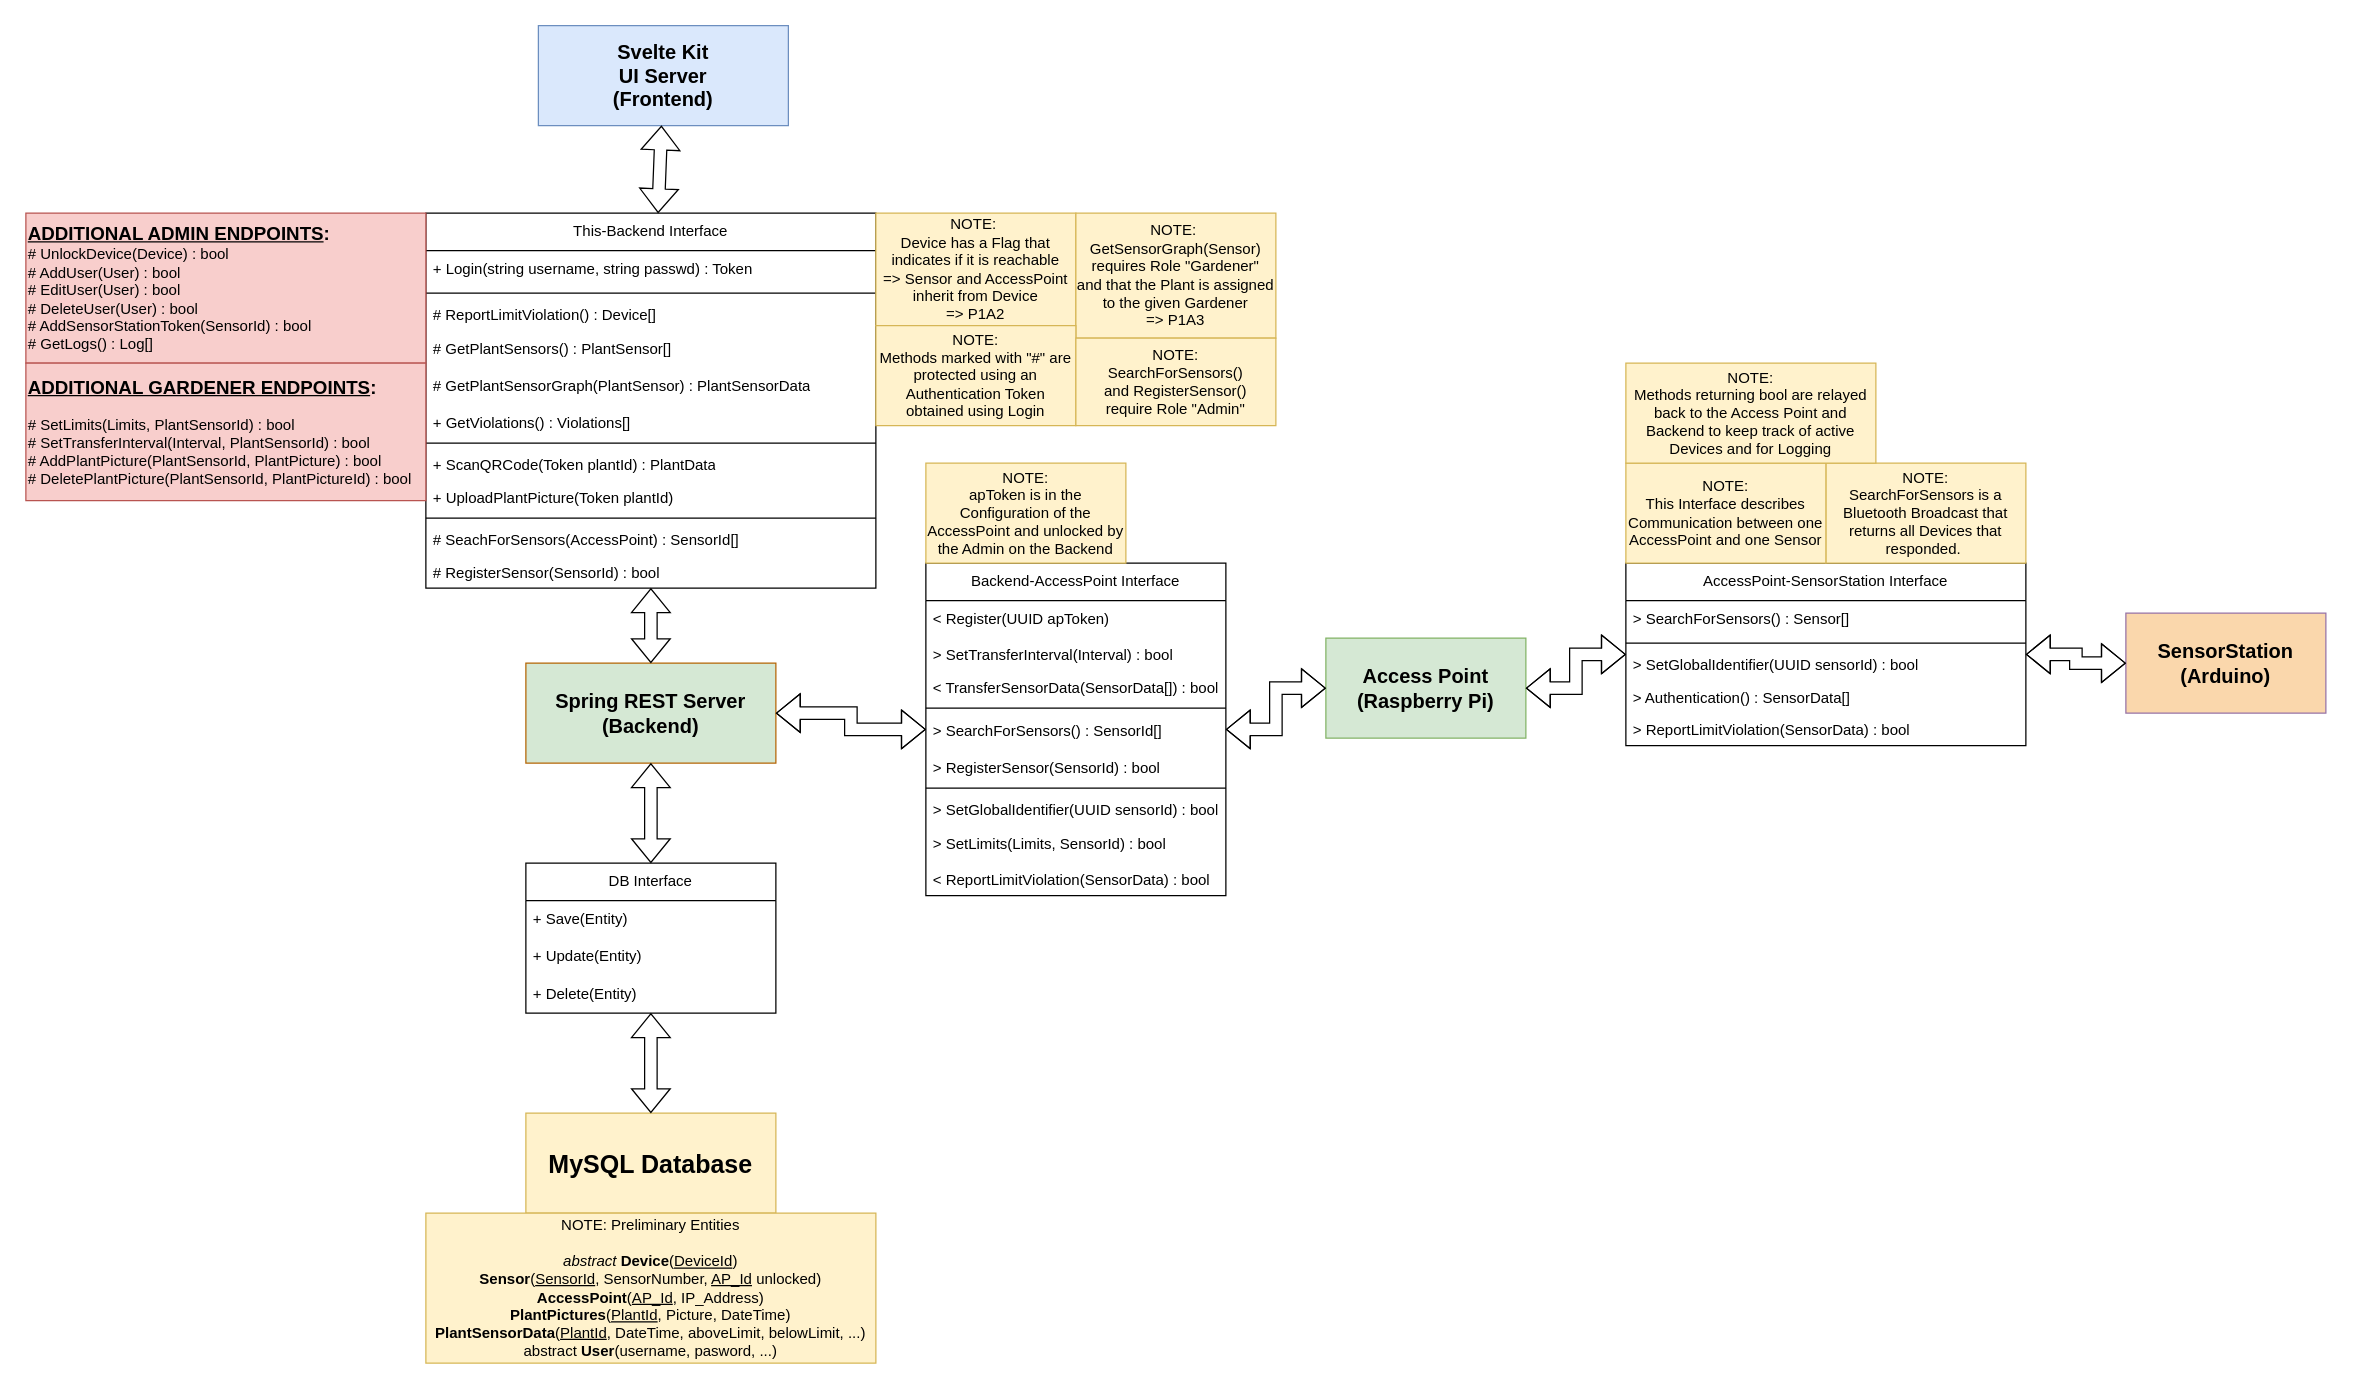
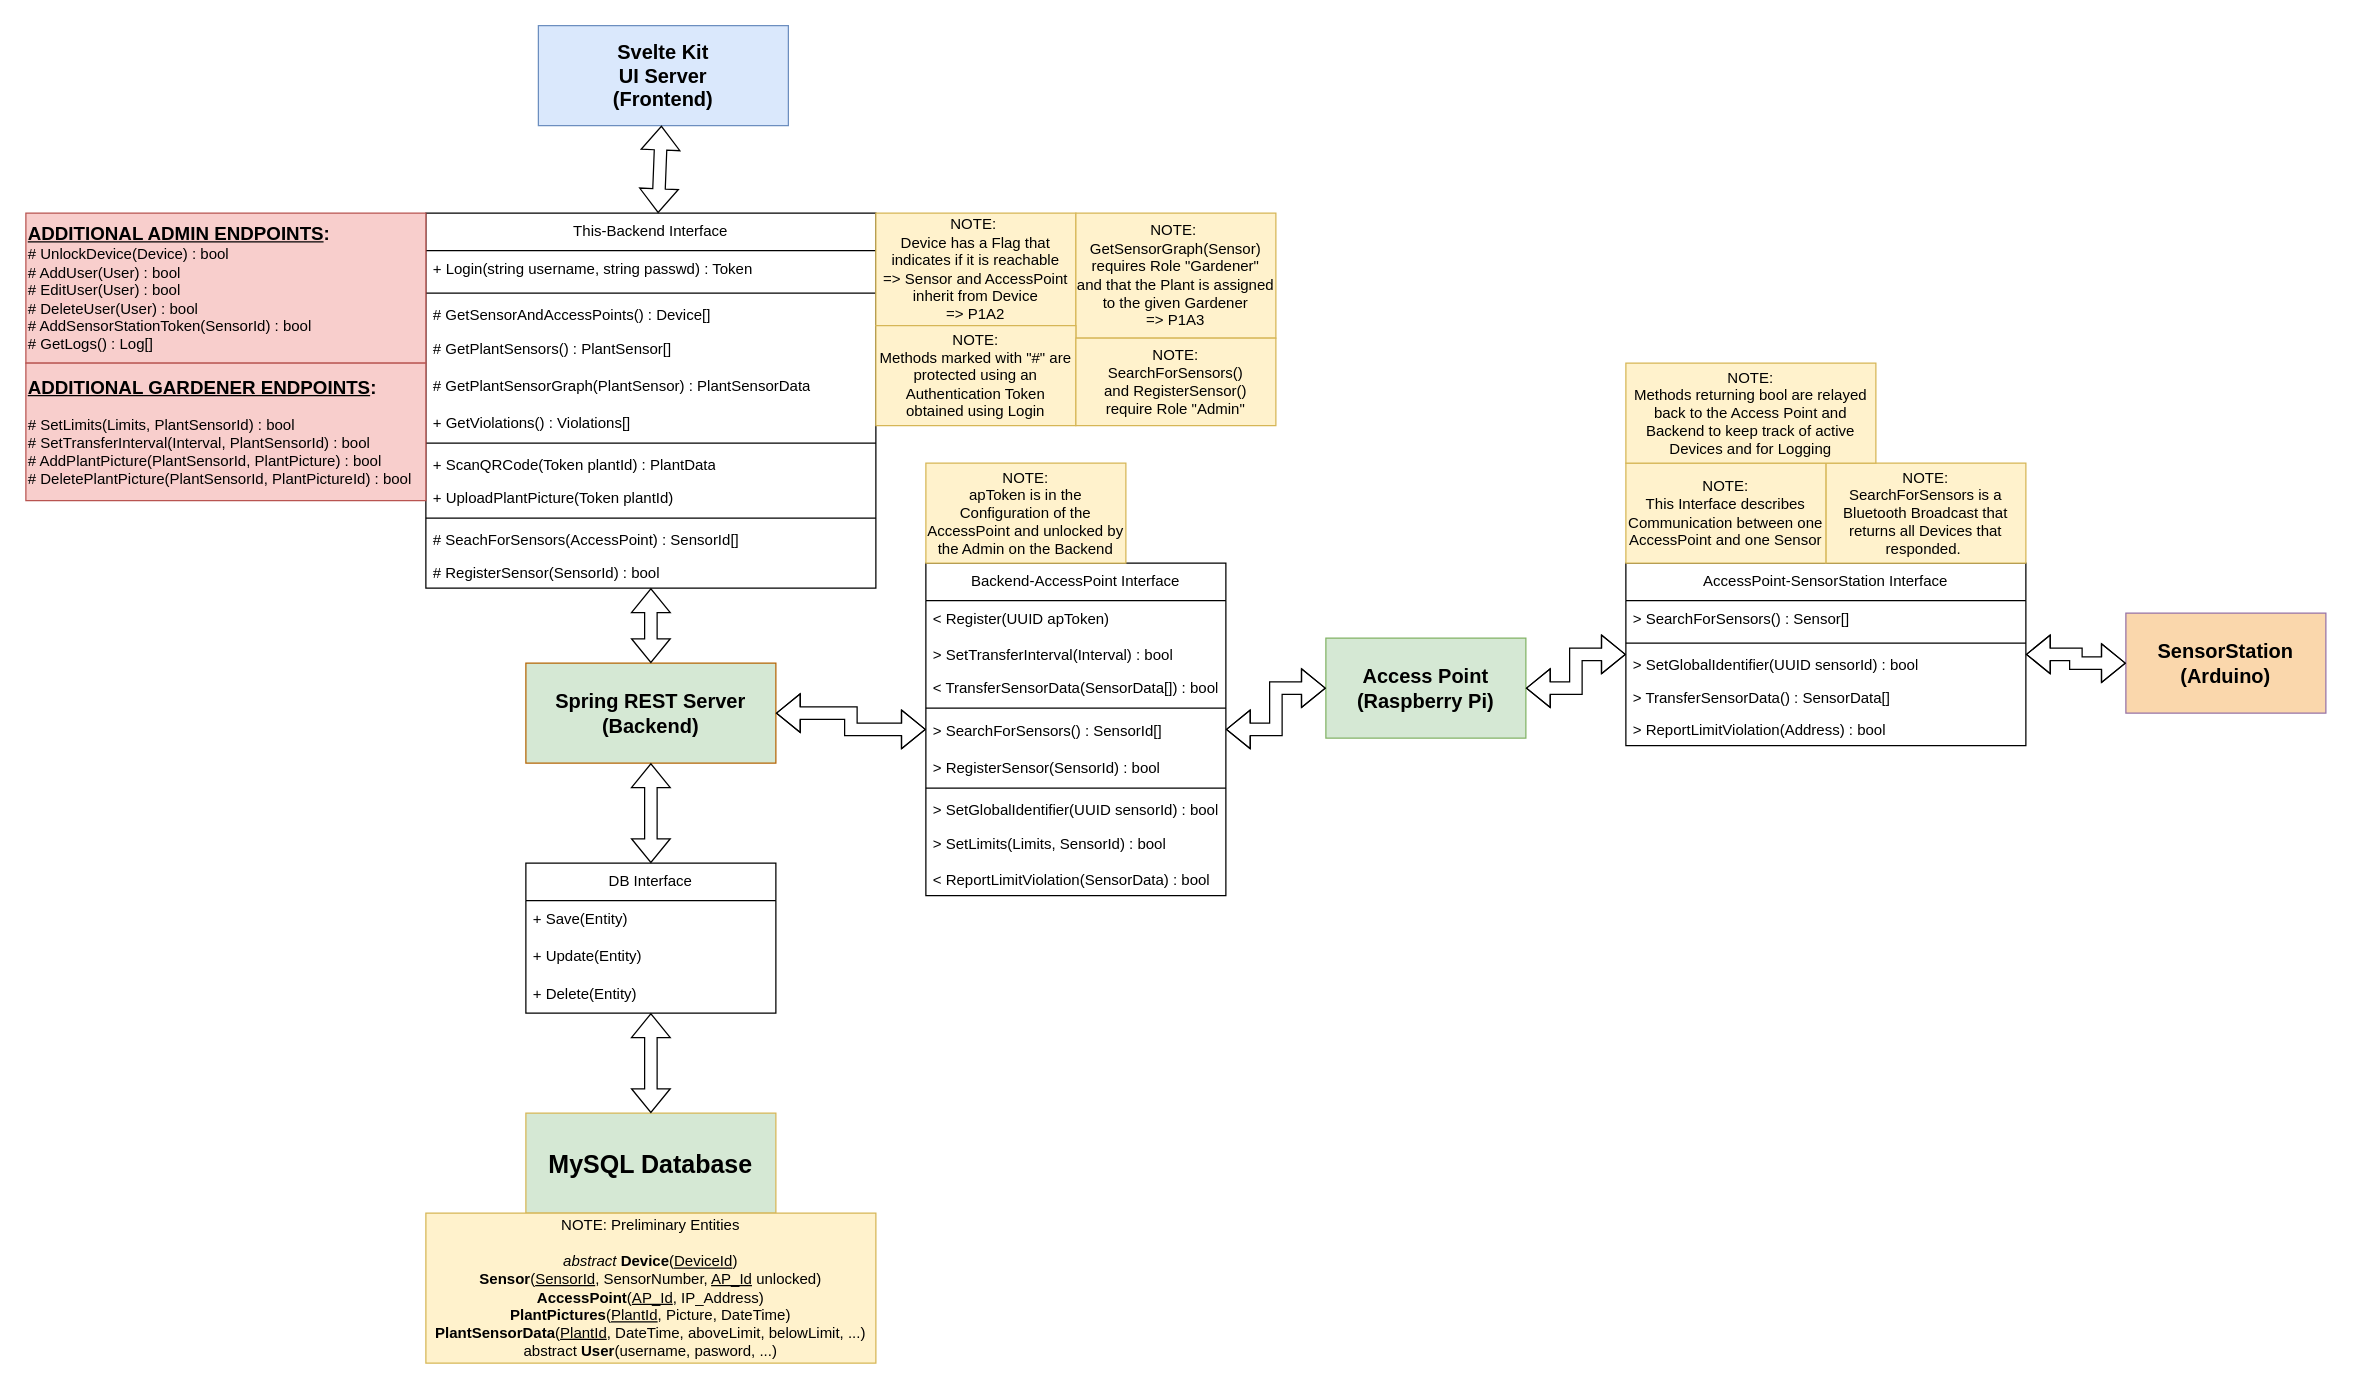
- <mxCell id="14" value="# ReportLimitViolation() : Device[]" style="text;strokeColor=none;fillColor=none;align=left;verticalAlign=top;spacingLeft=4;spacingRight=4;overflow=hidden;rotatable=0;points=[[0,0.5],[1,0.5]];portConstraint=eastwest;whiteSpace=wrap;html=1;" vertex="1" parent="11"><mxGeometry y="68" width="360" height="26" as="geometry" /></mxCell>
+ <mxCell id="14" value="# GetSensorAndAccessPoints() : Device[]" style="text;strokeColor=none;fillColor=none;align=left;verticalAlign=top;spacingLeft=4;spacingRight=4;overflow=hidden;rotatable=0;points=[[0,0.5],[1,0.5]];portConstraint=eastwest;whiteSpace=wrap;html=1;" vertex="1" parent="11"><mxGeometry y="68" width="360" height="26" as="geometry" /></mxCell>
- <mxCell id="53" value="&amp;gt; Authentication() : SensorData[]" style="text;strokeColor=none;fillColor=none;align=left;verticalAlign=top;spacingLeft=4;spacingRight=4;overflow=hidden;rotatable=0;points=[[0,0.5],[1,0.5]];portConstraint=eastwest;whiteSpace=wrap;html=1;" vertex="1" parent="49"><mxGeometry y="94" width="320" height="26" as="geometry" /></mxCell>
+ <mxCell id="53" value="&amp;gt; TransferSensorData() : SensorData[]" style="text;strokeColor=none;fillColor=none;align=left;verticalAlign=top;spacingLeft=4;spacingRight=4;overflow=hidden;rotatable=0;points=[[0,0.5],[1,0.5]];portConstraint=eastwest;whiteSpace=wrap;html=1;" vertex="1" parent="49"><mxGeometry y="94" width="320" height="26" as="geometry" /></mxCell>
- <mxCell id="54" value="&amp;gt; ReportLimitViolation(SensorData) : bool" style="text;strokeColor=none;fillColor=none;align=left;verticalAlign=top;spacingLeft=4;spacingRight=4;overflow=hidden;rotatable=0;points=[[0,0.5],[1,0.5]];portConstraint=eastwest;whiteSpace=wrap;html=1;" vertex="1" parent="49"><mxGeometry y="120" width="320" height="26" as="geometry" /></mxCell>
+ <mxCell id="54" value="&amp;gt; ReportLimitViolation(Address) : bool" style="text;strokeColor=none;fillColor=none;align=left;verticalAlign=top;spacingLeft=4;spacingRight=4;overflow=hidden;rotatable=0;points=[[0,0.5],[1,0.5]];portConstraint=eastwest;whiteSpace=wrap;html=1;" vertex="1" parent="49"><mxGeometry y="120" width="320" height="26" as="geometry" /></mxCell>
- <mxCell id="2" value="&lt;font style=&quot;font-size: 20px;&quot;&gt;&lt;b&gt;MySQL Database&lt;/b&gt;&lt;/font&gt;" style="rounded=0;whiteSpace=wrap;html=1;fillColor=#fff2cc;strokeColor=#d6b656;" vertex="1" parent="1"><mxGeometry x="420" y="890" width="200" height="80" as="geometry" /></mxCell>
+ <mxCell id="2" value="&lt;font style=&quot;font-size: 20px;&quot;&gt;&lt;b&gt;MySQL Database&lt;/b&gt;&lt;/font&gt;" style="rounded=0;whiteSpace=wrap;html=1;fillColor=#d5e8d4;strokeColor=#d6b656;" vertex="1" parent="1"><mxGeometry x="420" y="890" width="200" height="80" as="geometry" /></mxCell>
